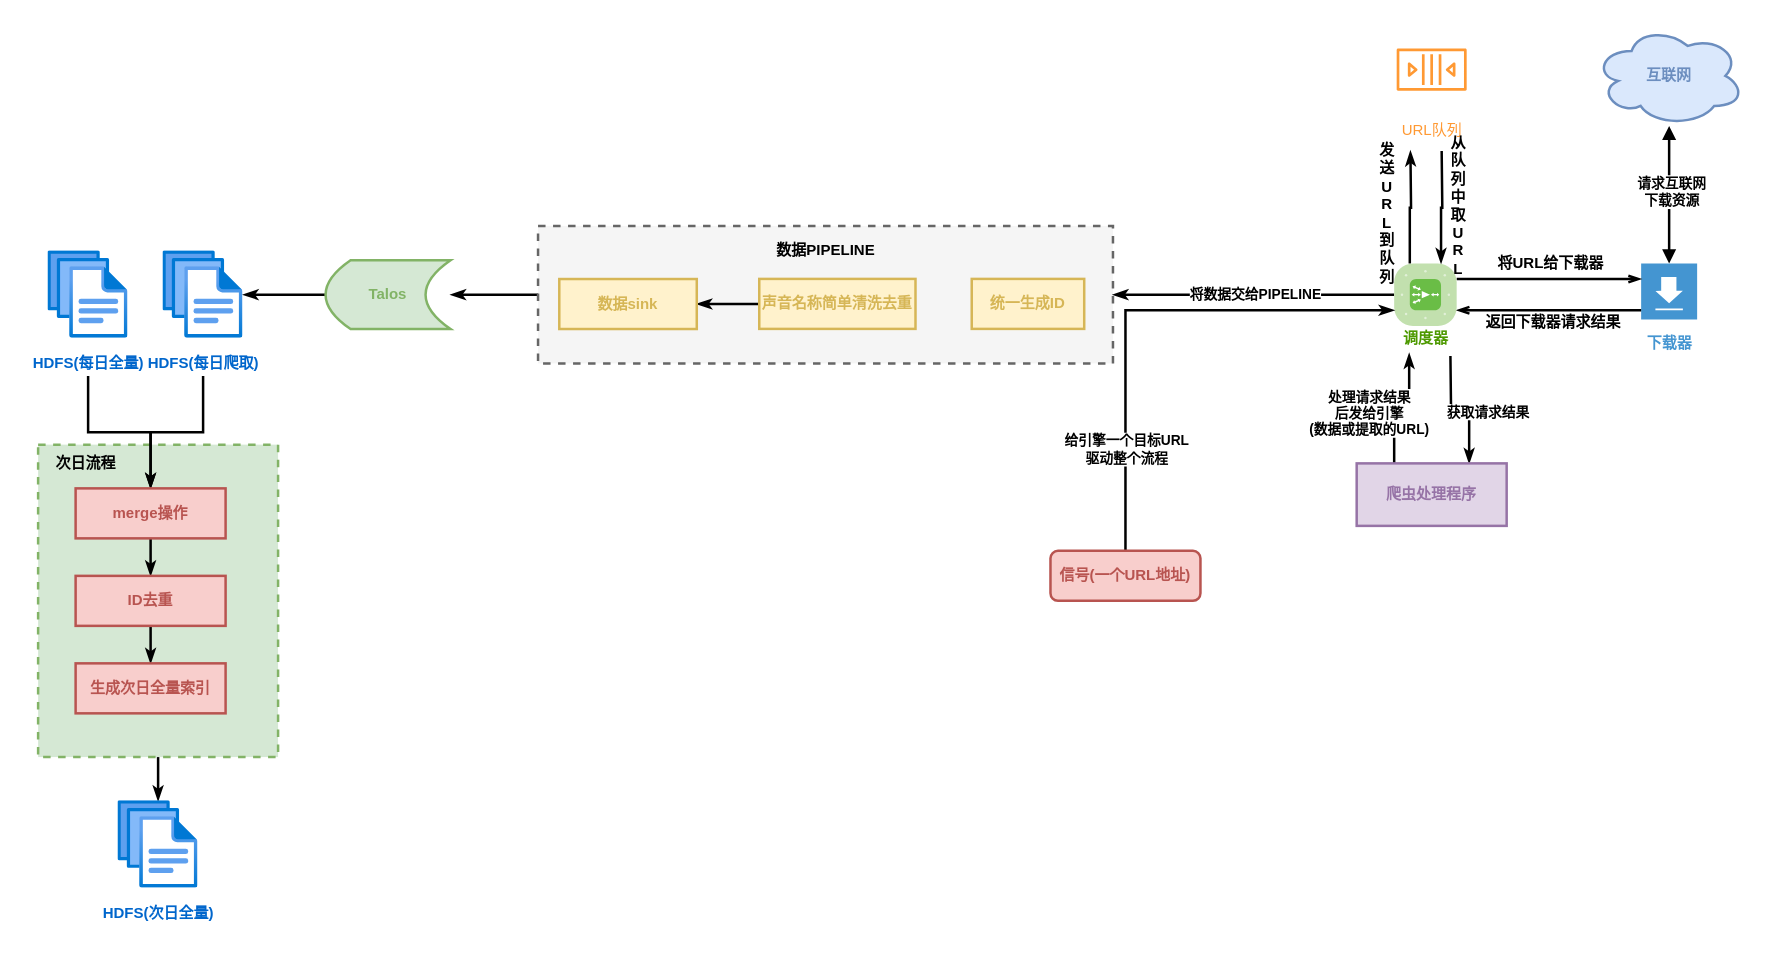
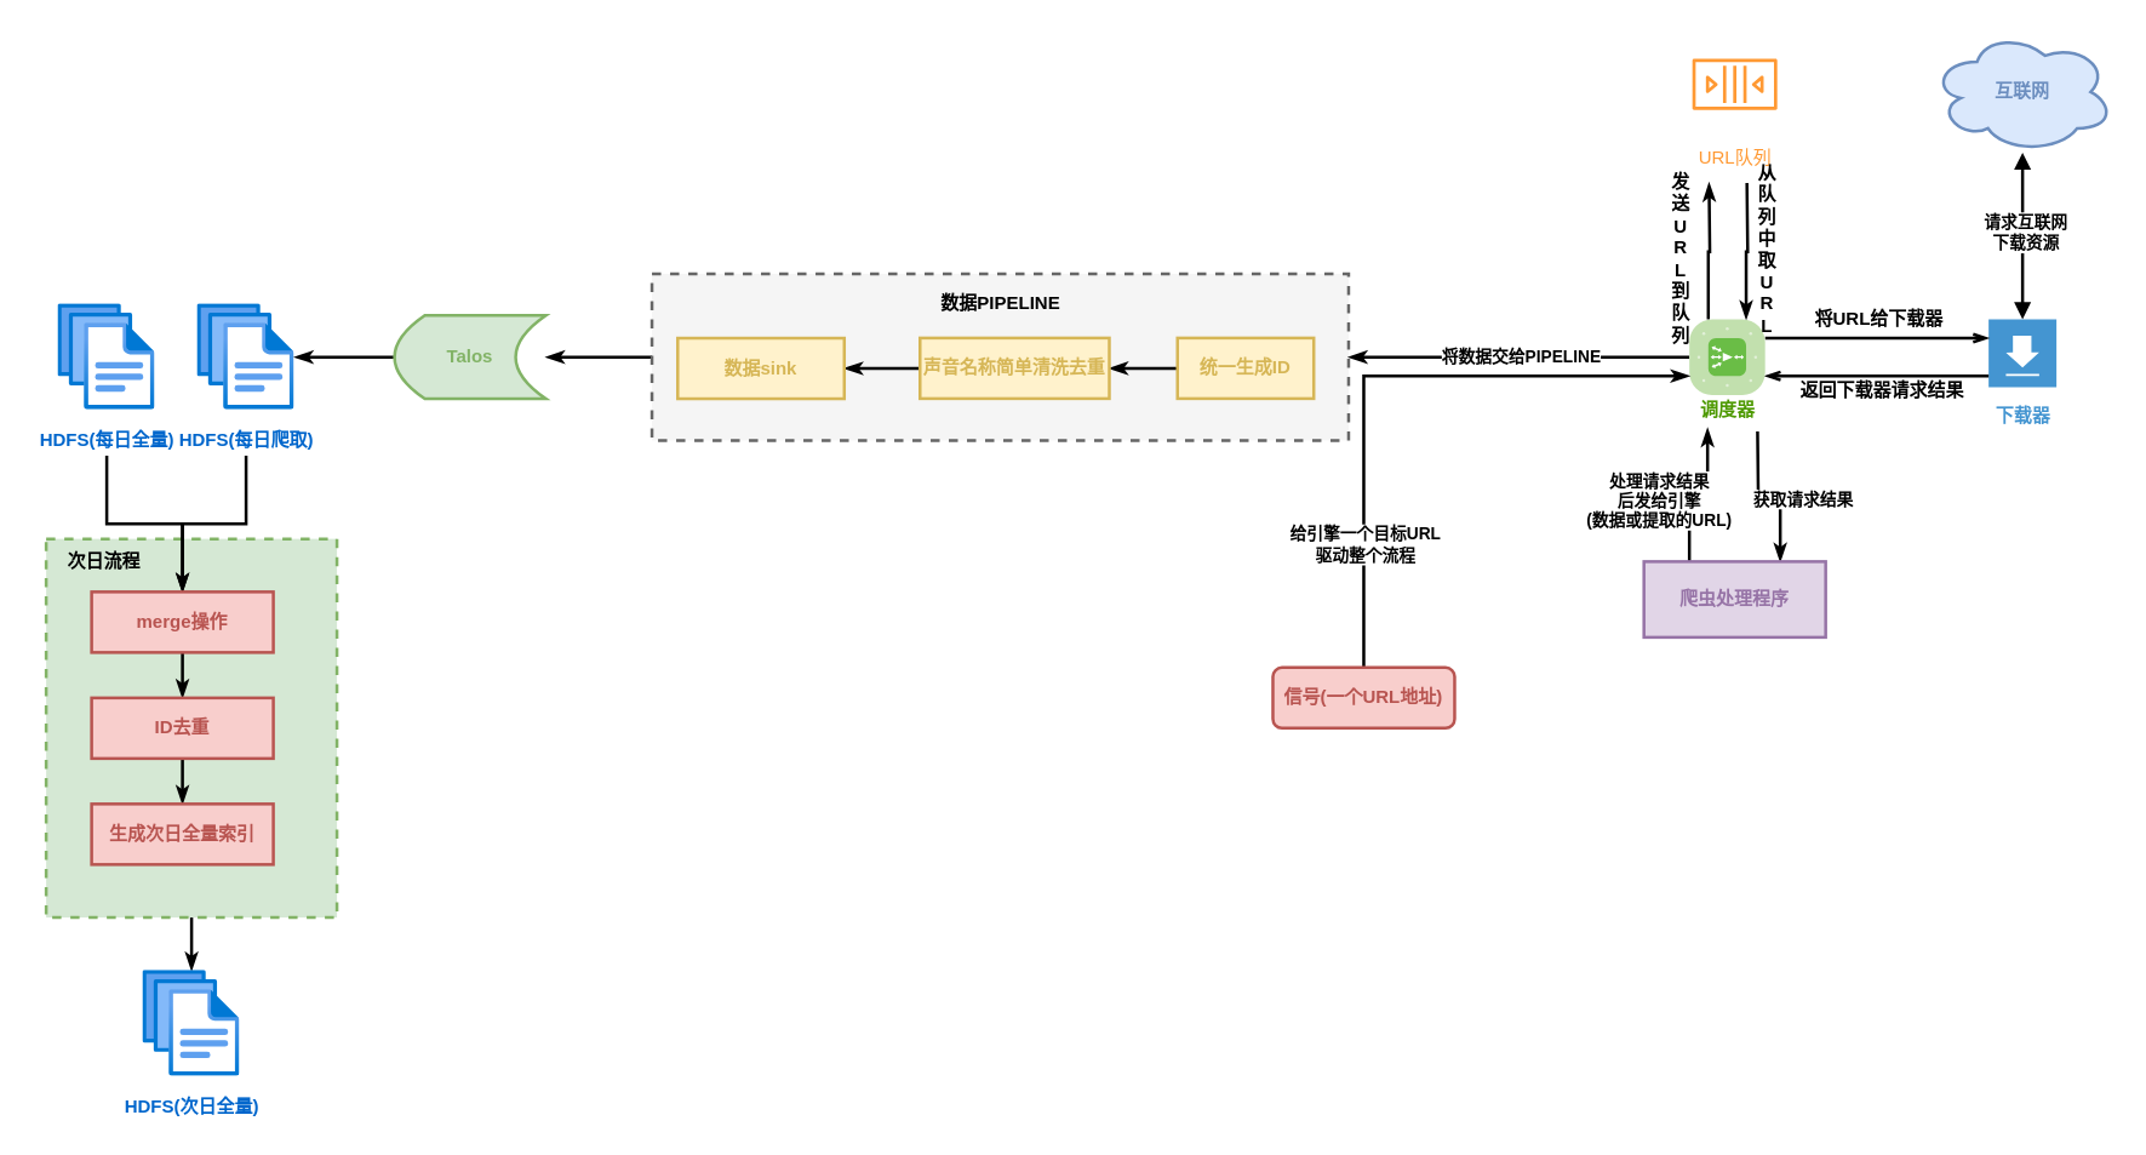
+ <mxCell id="29" value="" style="edgeStyle=orthogonalEdgeStyle;rounded=0;orthogonalLoop=1;jettySize=auto;html=1;fontColor=#D6B656;startArrow=none;startFill=0;endArrow=classicThin;endFill=1;strokeWidth=2;" edge="1" parent="1" source="30" target="32"><mxGeometry relative="1" as="geometry" /></mxCell>
